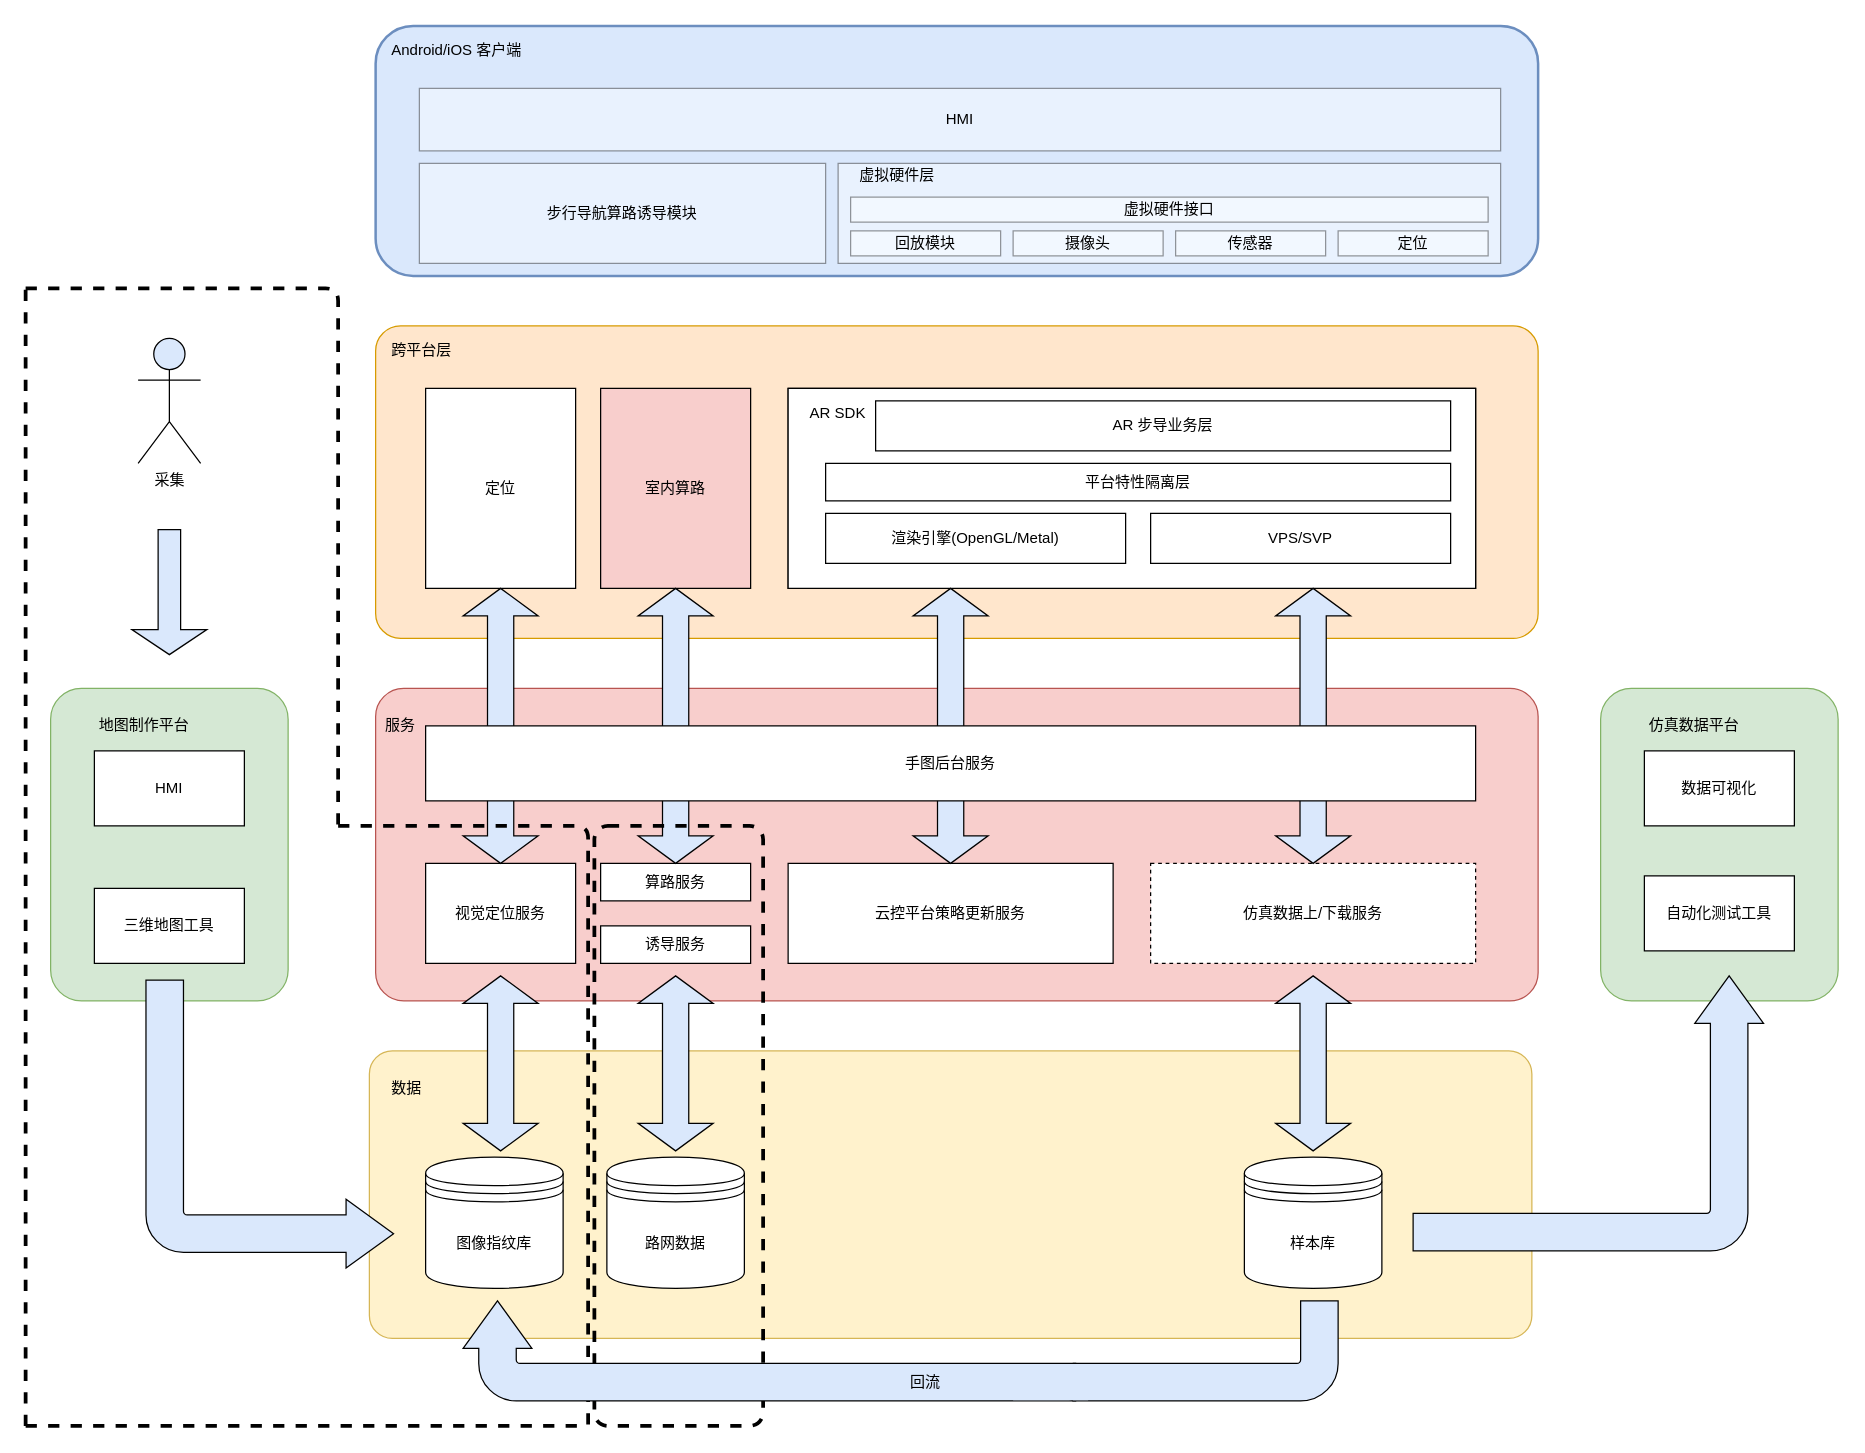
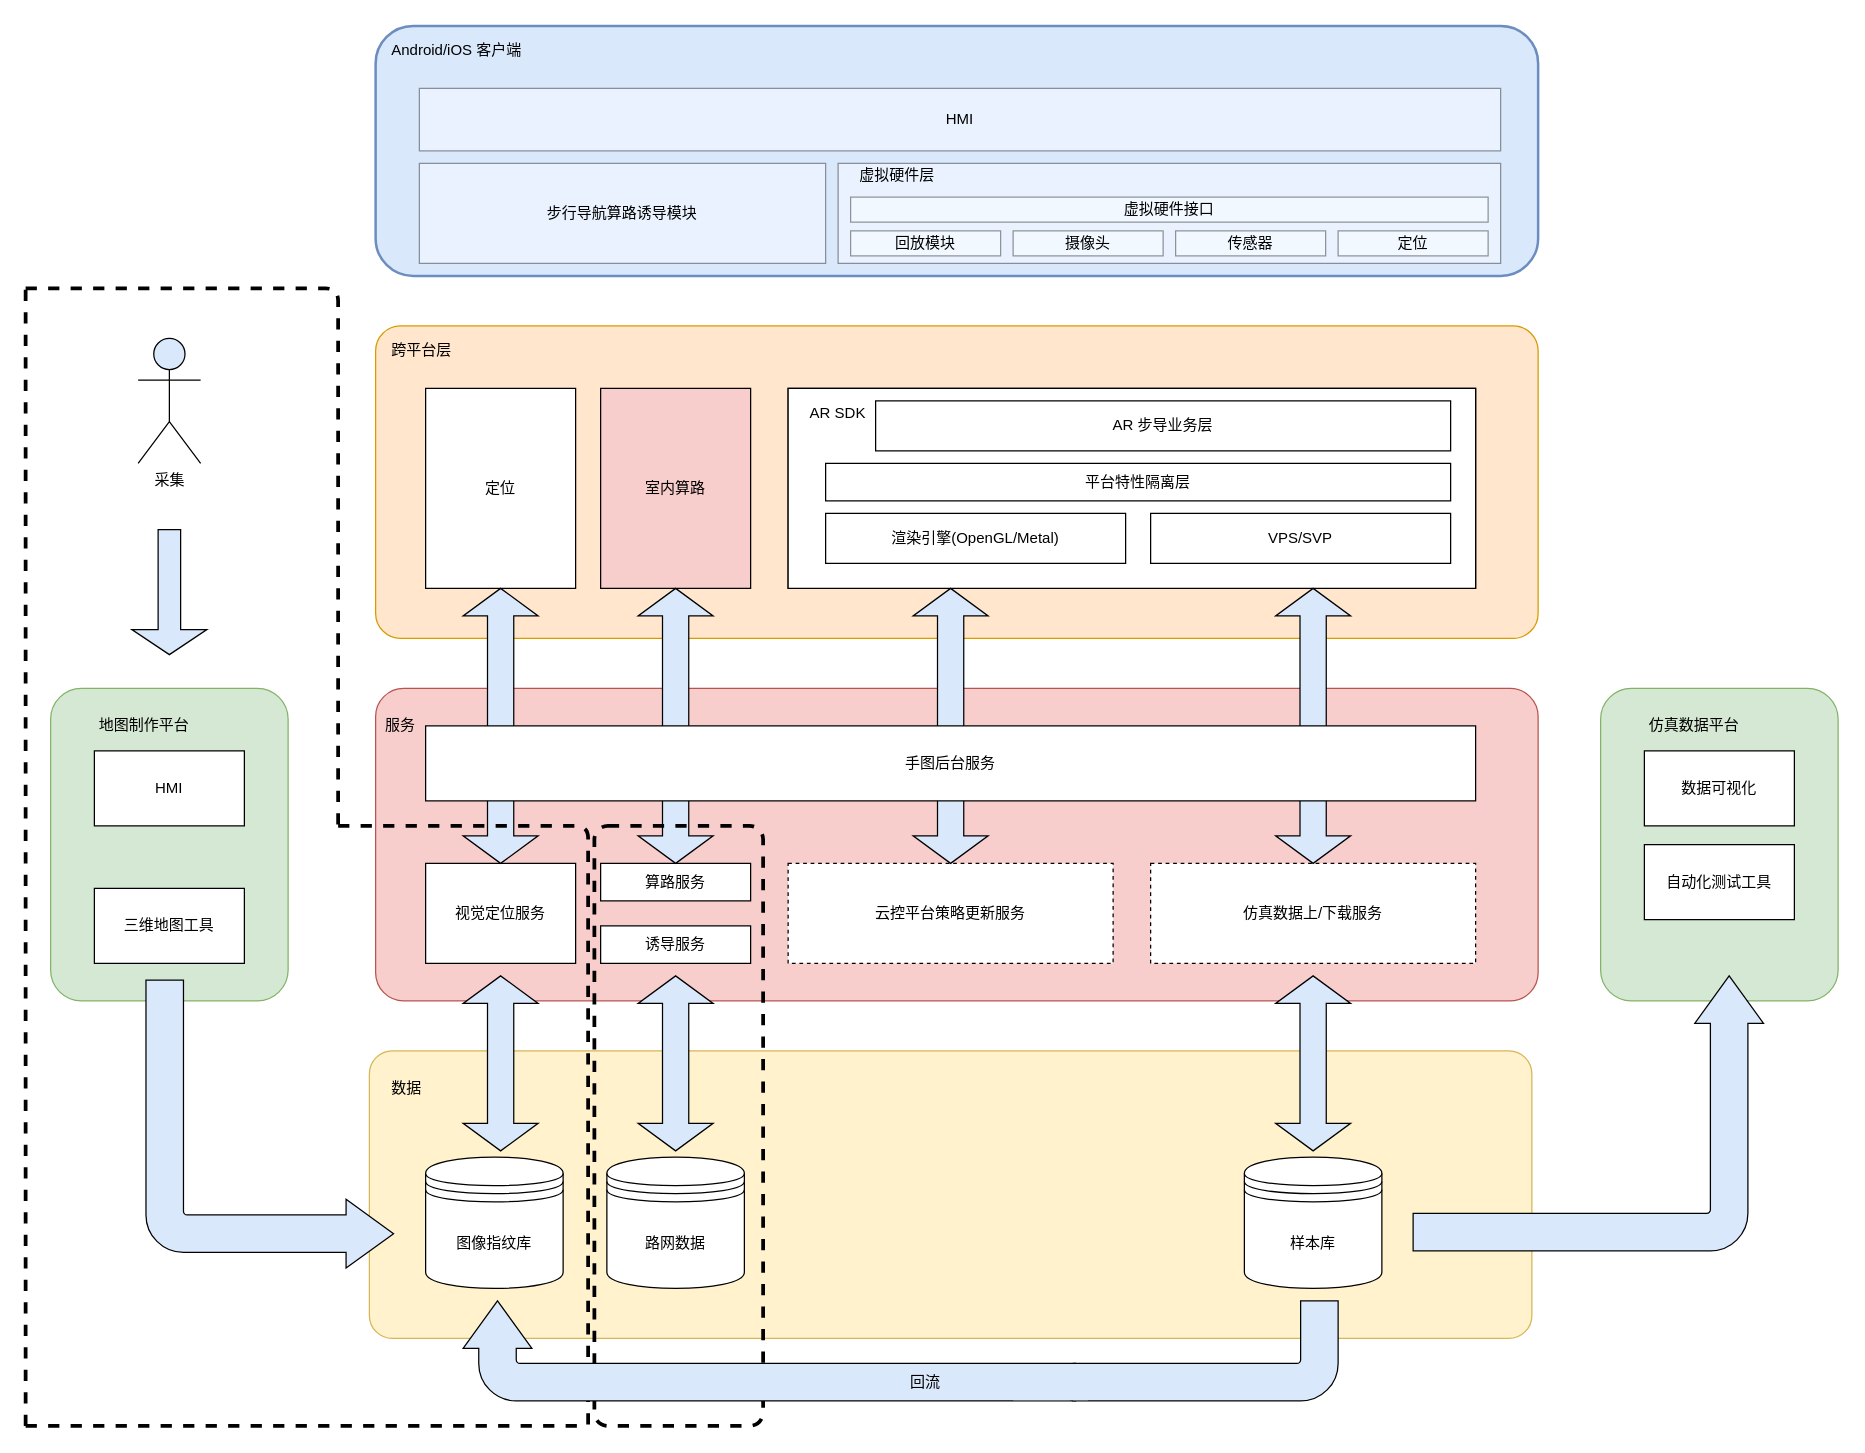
- <mxCell id="19" value="云控平台策略更新服务" style="rounded=0;whiteSpace=wrap;html=1;" parent="1" vertex="1"><mxGeometry x="630" y="690" width="260" height="80" as="geometry" /></mxCell>
+ <mxCell id="19" value="云控平台策略更新服务" style="rounded=0;whiteSpace=wrap;html=1;dashed=1;" parent="1" vertex="1"><mxGeometry x="630" y="690" width="260" height="80" as="geometry" /></mxCell>
- <mxCell id="33" value="自动化测试工具" style="rounded=0;whiteSpace=wrap;html=1;" parent="1" vertex="1"><mxGeometry x="1315" y="700" width="120" height="60" as="geometry" /></mxCell>
+ <mxCell id="33" value="自动化测试工具" style="rounded=0;whiteSpace=wrap;html=1;" parent="1" vertex="1"><mxGeometry x="1315" y="675" width="120" height="60" as="geometry" /></mxCell>
